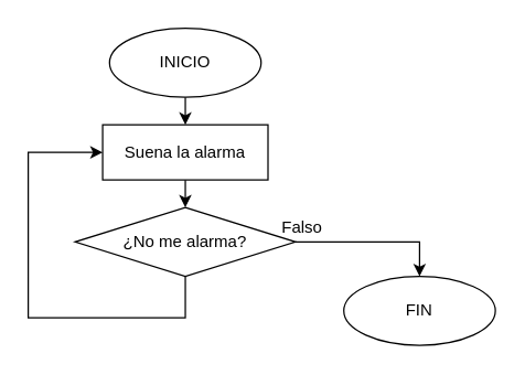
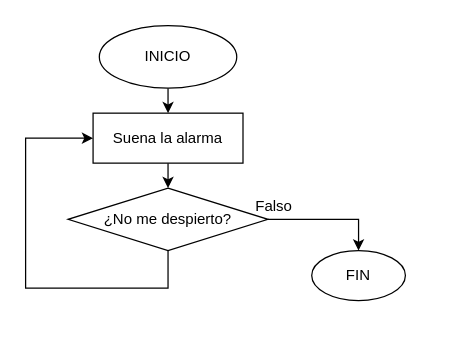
- <mxCell id="8" value="¿No me alarma?" style="rhombus;whiteSpace=wrap;html=1;" parent="1" vertex="1"><mxGeometry x="54" y="150" width="160" height="50" as="geometry" /></mxCell>
+ <mxCell id="8" value="¿No me despierto?" style="rhombus;whiteSpace=wrap;html=1;" parent="1" vertex="1"><mxGeometry x="54" y="150" width="160" height="50" as="geometry" /></mxCell>
- <mxCell id="4" value="FIN" style="ellipse;whiteSpace=wrap;html=1;" parent="1" vertex="1"><mxGeometry x="249" y="200" width="110" height="50" as="geometry" /></mxCell>
+ <mxCell id="4" value="FIN" style="ellipse;whiteSpace=wrap;html=1;" parent="1" vertex="1"><mxGeometry x="249" y="200" width="75" height="40" as="geometry" /></mxCell>
